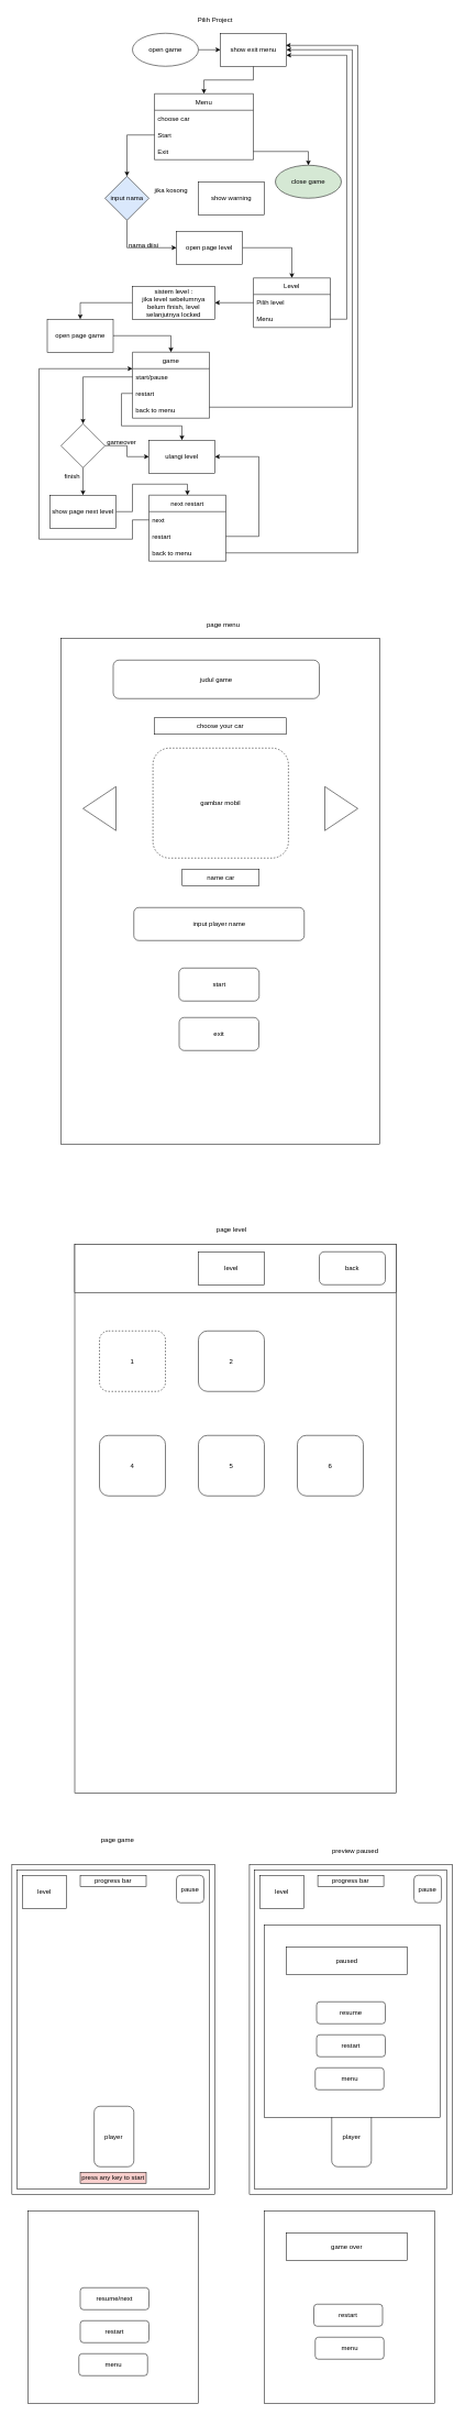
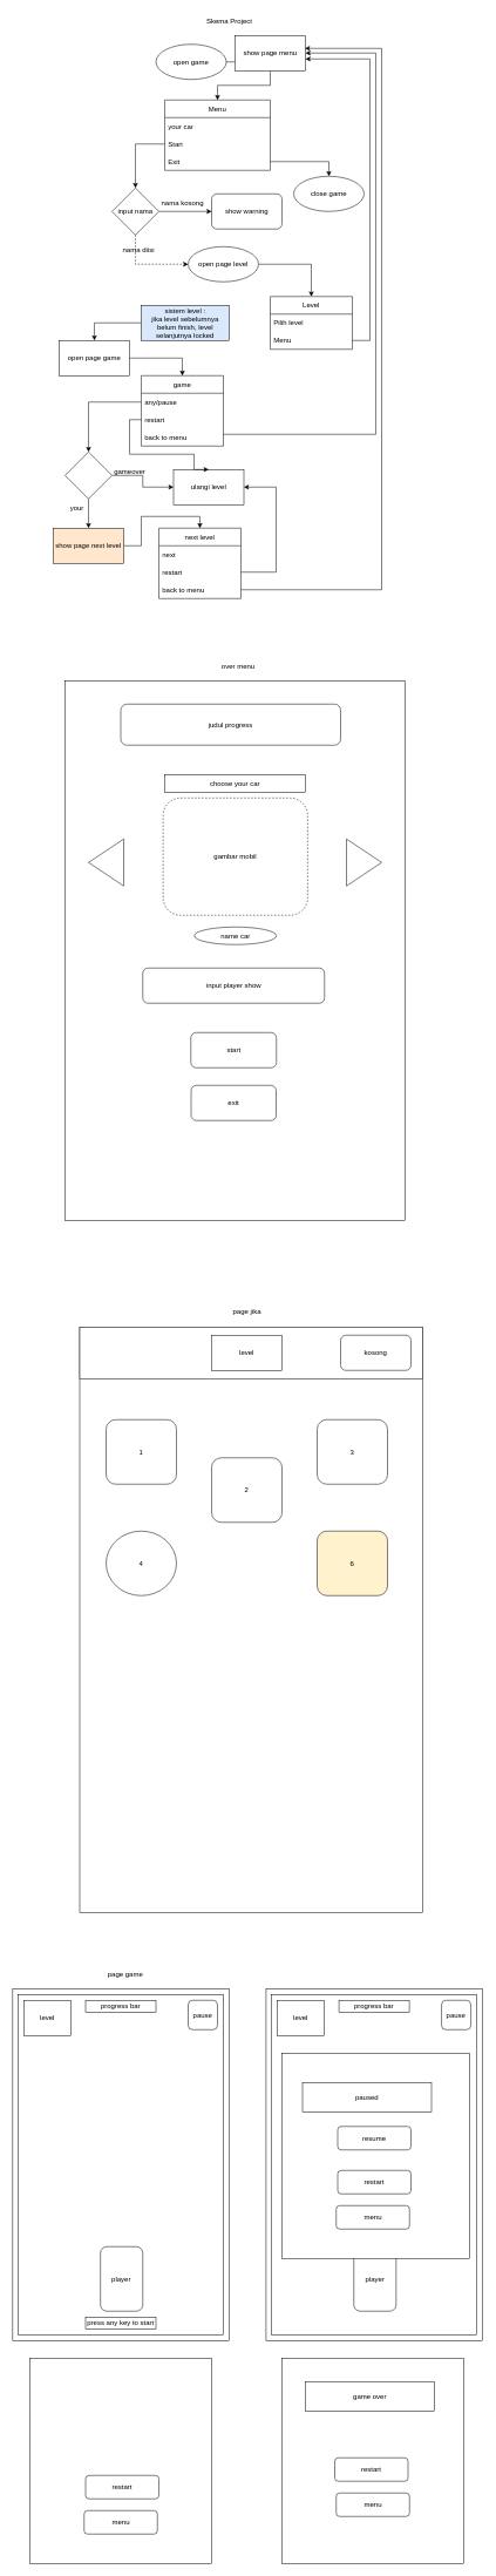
- <mxCell id="17" value="Pilih Project" style="text;html=1;align=center;verticalAlign=middle;resizable=0;points=[];autosize=1;strokeColor=none;fillColor=none;" parent="1" vertex="1"><mxGeometry x="340" y="20" width="100" height="30" as="geometry" /></mxCell>
+ <mxCell id="17" value="Skema Project" style="text;html=1;align=center;verticalAlign=middle;resizable=0;points=[];autosize=1;strokeColor=none;fillColor=none;" parent="1" vertex="1"><mxGeometry x="340" y="20" width="100" height="30" as="geometry" /></mxCell>
- <mxCell id="16" value="open game" style="ellipse;whiteSpace=wrap;html=1;" parent="1" vertex="1"><mxGeometry x="240" y="60" width="120" height="60" as="geometry" /></mxCell>
+ <mxCell id="16" value="open game" style="ellipse;whiteSpace=wrap;html=1;" parent="1" vertex="1"><mxGeometry x="265" y="75" width="120" height="60" as="geometry" /></mxCell>
- <mxCell id="19" value="show exit menu" style="rounded=0;whiteSpace=wrap;html=1;" parent="1" vertex="1"><mxGeometry x="400" y="60" width="120" height="60" as="geometry" /></mxCell>
+ <mxCell id="19" value="show page menu" style="rounded=0;whiteSpace=wrap;html=1;" parent="1" vertex="1"><mxGeometry x="400" y="60" width="120" height="60" as="geometry" /></mxCell>
- <mxCell id="21" value="choose car" style="text;strokeColor=none;fillColor=none;align=left;verticalAlign=middle;spacingLeft=4;spacingRight=4;overflow=hidden;points=[[0,0.5],[1,0.5]];portConstraint=eastwest;rotatable=0;whiteSpace=wrap;html=1;" parent="20" vertex="1"><mxGeometry y="30" width="180" height="30" as="geometry" /></mxCell>
+ <mxCell id="21" value="your car" style="text;strokeColor=none;fillColor=none;align=left;verticalAlign=middle;spacingLeft=4;spacingRight=4;overflow=hidden;points=[[0,0.5],[1,0.5]];portConstraint=eastwest;rotatable=0;whiteSpace=wrap;html=1;" parent="20" vertex="1"><mxGeometry y="30" width="180" height="30" as="geometry" /></mxCell>
- <mxCell id="65" value="close game" style="ellipse;whiteSpace=wrap;html=1;fillColor=#d5e8d4;" vertex="1" parent="1"><mxGeometry x="500" y="300" width="120" height="60" as="geometry" /></mxCell>
+ <mxCell id="65" value="close game" style="ellipse;whiteSpace=wrap;html=1;" vertex="1" parent="1"><mxGeometry x="500" y="300" width="120" height="60" as="geometry" /></mxCell>
- <mxCell id="29" value="jika kosong" style="text;html=1;align=center;verticalAlign=middle;resizable=0;points=[];autosize=1;strokeColor=none;fillColor=none;" parent="1" vertex="1"><mxGeometry x="260" y="330" width="100" height="30" as="geometry" /></mxCell>
+ <mxCell id="29" value="nama kosong" style="text;html=1;align=center;verticalAlign=middle;resizable=0;points=[];autosize=1;strokeColor=none;fillColor=none;" parent="1" vertex="1"><mxGeometry x="260" y="330" width="100" height="30" as="geometry" /></mxCell>
- <mxCell id="27" value="input nama" style="rhombus;whiteSpace=wrap;html=1;fillColor=#dae8fc;" parent="1" vertex="1"><mxGeometry x="190" y="320" width="80" height="80" as="geometry" /></mxCell>
+ <mxCell id="27" value="input nama" style="rhombus;whiteSpace=wrap;html=1;" parent="1" vertex="1"><mxGeometry x="190" y="320" width="80" height="80" as="geometry" /></mxCell>
+ <mxCell id="25" style="edgeStyle=orthogonalEdgeStyle;rounded=0;orthogonalLoop=1;jettySize=auto;html=1;entryX=0;entryY=0.5;entryDx=0;entryDy=0;" parent="1" source="27" target="31" edge="1"><mxGeometry relative="1" as="geometry" /></mxCell>
- <mxCell id="31" value="show warning" style="rounded=0;whiteSpace=wrap;html=1;" parent="1" vertex="1"><mxGeometry x="360" y="330" width="120" height="60" as="geometry" /></mxCell>
+ <mxCell id="31" value="show warning" style="whiteSpace=wrap;html=1;rounded=1;" parent="1" vertex="1"><mxGeometry x="360" y="330" width="120" height="60" as="geometry" /></mxCell>
- <mxCell id="30" value="nama diisi" style="text;html=1;align=center;verticalAlign=middle;resizable=0;points=[];autosize=1;strokeColor=none;fillColor=none;" parent="1" vertex="1"><mxGeometry x="220" y="430" width="80" height="30" as="geometry" /></mxCell>
+ <mxCell id="30" value="nama diisi" style="text;html=1;align=center;verticalAlign=middle;resizable=0;points=[];autosize=1;strokeColor=none;fillColor=none;" parent="1" vertex="1"><mxGeometry x="195" y="410" width="80" height="30" as="geometry" /></mxCell>
- <mxCell id="26" style="edgeStyle=orthogonalEdgeStyle;rounded=0;orthogonalLoop=1;jettySize=auto;html=1;entryX=0;entryY=0.5;entryDx=0;entryDy=0;" parent="1" source="27" target="33" edge="1"><mxGeometry relative="1" as="geometry"><Array as="points"><mxPoint x="230" y="450" /></Array></mxGeometry></mxCell>
+ <mxCell id="26" style="edgeStyle=orthogonalEdgeStyle;rounded=0;orthogonalLoop=1;jettySize=auto;html=1;entryX=0;entryY=0.5;entryDx=0;entryDy=0;dashed=1;" parent="1" source="27" target="33" edge="1"><mxGeometry relative="1" as="geometry"><Array as="points"><mxPoint x="230" y="450" /></Array></mxGeometry></mxCell>
- <mxCell id="33" value="open page level" style="rounded=0;whiteSpace=wrap;html=1;" parent="1" vertex="1"><mxGeometry x="320" y="420" width="120" height="60" as="geometry" /></mxCell>
+ <mxCell id="33" value="open page level" style="ellipse;whiteSpace=wrap;html=1;" parent="1" vertex="1"><mxGeometry x="320" y="420" width="120" height="60" as="geometry" /></mxCell>
- <mxCell id="62" value="sistem level :&lt;div&gt;jika level sebelumnya belum finish, level selanjutnya locked&lt;/div&gt;" style="rounded=0;whiteSpace=wrap;html=1;" vertex="1" parent="1"><mxGeometry x="240" y="520" width="150" height="60" as="geometry" /></mxCell>
+ <mxCell id="62" value="sistem level :&lt;div&gt;jika level sebelumnya belum finish, level selanjutnya locked&lt;/div&gt;" style="rounded=0;whiteSpace=wrap;html=1;fillColor=#dae8fc;" vertex="1" parent="1"><mxGeometry x="240" y="520" width="150" height="60" as="geometry" /></mxCell>
- <mxCell id="63" style="edgeStyle=orthogonalEdgeStyle;rounded=0;orthogonalLoop=1;jettySize=auto;html=1;entryX=1;entryY=0.5;entryDx=0;entryDy=0;" edge="1" parent="1" source="58" target="62"><mxGeometry relative="1" as="geometry" /></mxCell>
- <mxCell id="35" value="open page game" style="rounded=0;whiteSpace=wrap;html=1;" parent="1" vertex="1"><mxGeometry x="85" y="580" width="120" height="60" as="geometry" /></mxCell>
+ <mxCell id="35" value="open page game" style="rounded=0;whiteSpace=wrap;html=1;" parent="1" vertex="1"><mxGeometry x="100" y="580" width="120" height="60" as="geometry" /></mxCell>
- <mxCell id="37" value="start/pause" style="text;strokeColor=none;fillColor=none;align=left;verticalAlign=middle;spacingLeft=4;spacingRight=4;overflow=hidden;points=[[0,0.5],[1,0.5]];portConstraint=eastwest;rotatable=0;whiteSpace=wrap;html=1;" parent="36" vertex="1"><mxGeometry y="30" width="140" height="30" as="geometry" /></mxCell>
+ <mxCell id="37" value="any/pause" style="text;strokeColor=none;fillColor=none;align=left;verticalAlign=middle;spacingLeft=4;spacingRight=4;overflow=hidden;points=[[0,0.5],[1,0.5]];portConstraint=eastwest;rotatable=0;whiteSpace=wrap;html=1;" parent="36" vertex="1"><mxGeometry y="30" width="140" height="30" as="geometry" /></mxCell>
- <mxCell id="56" style="edgeStyle=orthogonalEdgeStyle;rounded=0;orthogonalLoop=1;jettySize=auto;html=1;entryX=0;entryY=0.25;entryDx=0;entryDy=0;exitX=0;exitY=0.5;exitDx=0;exitDy=0;" parent="1" source="50" target="36" edge="1"><mxGeometry relative="1" as="geometry"><Array as="points"><mxPoint x="240" y="945" /><mxPoint x="240" y="980" /><mxPoint x="70" y="980" /><mxPoint x="70" y="670" /></Array></mxGeometry></mxCell>
- <mxCell id="45" value="ulangi level" style="rounded=0;whiteSpace=wrap;html=1;" parent="1" vertex="1"><mxGeometry x="270" y="800" width="120" height="60" as="geometry" /></mxCell>
+ <mxCell id="45" value="ulangi level" style="rounded=0;whiteSpace=wrap;html=1;" parent="1" vertex="1"><mxGeometry x="295" y="800" width="120" height="60" as="geometry" /></mxCell>
- <mxCell id="46" value="finish" style="text;html=1;align=center;verticalAlign=middle;resizable=0;points=[];autosize=1;strokeColor=none;fillColor=none;" parent="1" vertex="1"><mxGeometry x="105" y="850" width="50" height="30" as="geometry" /></mxCell>
+ <mxCell id="46" value="your" style="text;html=1;align=center;verticalAlign=middle;resizable=0;points=[];autosize=1;strokeColor=none;fillColor=none;" parent="1" vertex="1"><mxGeometry x="105" y="850" width="50" height="30" as="geometry" /></mxCell>
- <mxCell id="49" value="next restart" style="swimlane;fontStyle=0;childLayout=stackLayout;horizontal=1;startSize=30;horizontalStack=0;resizeParent=1;resizeParentMax=0;resizeLast=0;collapsible=1;marginBottom=0;whiteSpace=wrap;html=1;" parent="1" vertex="1"><mxGeometry x="270" y="900" width="140" height="120" as="geometry" /></mxCell>
+ <mxCell id="49" value="next level" style="swimlane;fontStyle=0;childLayout=stackLayout;horizontal=1;startSize=30;horizontalStack=0;resizeParent=1;resizeParentMax=0;resizeLast=0;collapsible=1;marginBottom=0;whiteSpace=wrap;html=1;" parent="1" vertex="1"><mxGeometry x="270" y="900" width="140" height="120" as="geometry" /></mxCell>
- <mxCell id="48" value="show page next level" style="rounded=0;whiteSpace=wrap;html=1;" parent="1" vertex="1"><mxGeometry x="90" y="900" width="120" height="60" as="geometry" /></mxCell>
+ <mxCell id="48" value="show page next level" style="rounded=0;whiteSpace=wrap;html=1;fillColor=#ffe6cc;" parent="1" vertex="1"><mxGeometry x="90" y="900" width="120" height="60" as="geometry" /></mxCell>
- <mxCell id="3" value="page menu" style="text;html=1;align=center;verticalAlign=middle;resizable=0;points=[];autosize=1;strokeColor=none;fillColor=none;" parent="1" vertex="1"><mxGeometry x="365" y="1120" width="80" height="30" as="geometry" /></mxCell>
+ <mxCell id="3" value="over menu" style="text;html=1;align=center;verticalAlign=middle;resizable=0;points=[];autosize=1;strokeColor=none;fillColor=none;" parent="1" vertex="1"><mxGeometry x="365" y="1120" width="80" height="30" as="geometry" /></mxCell>
- <mxCell id="4" value="judul game" style="rounded=1;whiteSpace=wrap;html=1;" parent="1" vertex="1"><mxGeometry x="205" y="1200" width="375" height="70" as="geometry" /></mxCell>
+ <mxCell id="4" value="judul progress" style="rounded=1;whiteSpace=wrap;html=1;" parent="1" vertex="1"><mxGeometry x="205" y="1200" width="375" height="70" as="geometry" /></mxCell>
- <mxCell id="12" value="choose your car" style="rounded=0;whiteSpace=wrap;html=1;" parent="1" vertex="1"><mxGeometry x="280" y="1305" width="240" height="30" as="geometry" /></mxCell>
+ <mxCell id="12" value="choose your car" style="rounded=0;whiteSpace=wrap;html=1;" parent="1" vertex="1"><mxGeometry x="280" y="1320" width="240" height="30" as="geometry" /></mxCell>
- <mxCell id="11" value="name car" style="rounded=0;whiteSpace=wrap;html=1;" parent="1" vertex="1"><mxGeometry x="330.5" y="1580" width="140" height="30" as="geometry" /></mxCell>
+ <mxCell id="11" value="name car" style="ellipse;whiteSpace=wrap;html=1;" parent="1" vertex="1"><mxGeometry x="330.5" y="1580" width="140" height="30" as="geometry" /></mxCell>
- <mxCell id="8" value="input player name" style="rounded=1;whiteSpace=wrap;html=1;" parent="1" vertex="1"><mxGeometry x="242.5" y="1650" width="310" height="60" as="geometry" /></mxCell>
+ <mxCell id="8" value="input player show" style="rounded=1;whiteSpace=wrap;html=1;" parent="1" vertex="1"><mxGeometry x="242.5" y="1650" width="310" height="60" as="geometry" /></mxCell>
- <mxCell id="14" value="page level" style="text;html=1;align=center;verticalAlign=middle;resizable=0;points=[];autosize=1;strokeColor=none;fillColor=none;" parent="1" vertex="1"><mxGeometry x="380" y="2220" width="80" height="30" as="geometry" /></mxCell>
+ <mxCell id="14" value="page jika" style="text;html=1;align=center;verticalAlign=middle;resizable=0;points=[];autosize=1;strokeColor=none;fillColor=none;" parent="1" vertex="1"><mxGeometry x="380" y="2220" width="80" height="30" as="geometry" /></mxCell>
- <mxCell id="67" value="back" style="rounded=1;whiteSpace=wrap;html=1;" vertex="1" parent="1"><mxGeometry x="580" y="2276" width="120" height="60" as="geometry" /></mxCell>
+ <mxCell id="67" value="kosong" style="rounded=1;whiteSpace=wrap;html=1;" vertex="1" parent="1"><mxGeometry x="580" y="2276" width="120" height="60" as="geometry" /></mxCell>
- <mxCell id="69" value="1" style="rounded=1;whiteSpace=wrap;html=1;dashed=1;" vertex="1" parent="1"><mxGeometry x="180" y="2420" width="120" height="110" as="geometry" /></mxCell>
+ <mxCell id="69" value="1" style="rounded=1;whiteSpace=wrap;html=1;" vertex="1" parent="1"><mxGeometry x="180" y="2420" width="120" height="110" as="geometry" /></mxCell>
- <mxCell id="70" value="2" style="rounded=1;whiteSpace=wrap;html=1;" vertex="1" parent="1"><mxGeometry x="360" y="2420" width="120" height="110" as="geometry" /></mxCell>
+ <mxCell id="70" value="2" style="rounded=1;whiteSpace=wrap;html=1;" vertex="1" parent="1"><mxGeometry x="360" y="2485" width="120" height="110" as="geometry" /></mxCell>
+ <mxCell id="71" value="3" style="rounded=1;whiteSpace=wrap;html=1;" vertex="1" parent="1"><mxGeometry x="540" y="2420" width="120" height="110" as="geometry" /></mxCell>
- <mxCell id="72" value="4" style="rounded=1;whiteSpace=wrap;html=1;" vertex="1" parent="1"><mxGeometry x="180" y="2610" width="120" height="110" as="geometry" /></mxCell>
+ <mxCell id="72" value="4" style="ellipse;whiteSpace=wrap;html=1;" vertex="1" parent="1"><mxGeometry x="180" y="2610" width="120" height="110" as="geometry" /></mxCell>
- <mxCell id="73" value="5" style="rounded=1;whiteSpace=wrap;html=1;" vertex="1" parent="1"><mxGeometry x="360" y="2610" width="120" height="110" as="geometry" /></mxCell>
- <mxCell id="74" value="6" style="rounded=1;whiteSpace=wrap;html=1;" vertex="1" parent="1"><mxGeometry x="540" y="2610" width="120" height="110" as="geometry" /></mxCell>
+ <mxCell id="74" value="6" style="rounded=1;whiteSpace=wrap;html=1;fillColor=#fff2cc;" vertex="1" parent="1"><mxGeometry x="540" y="2610" width="120" height="110" as="geometry" /></mxCell>
- <mxCell id="75" value="page game" style="text;html=1;align=center;verticalAlign=middle;whiteSpace=wrap;rounded=0;" vertex="1" parent="1"><mxGeometry x="147.5" y="3330" width="130" height="30" as="geometry" /></mxCell>
+ <mxCell id="75" value="page game" style="text;html=1;align=center;verticalAlign=middle;whiteSpace=wrap;rounded=0;" vertex="1" parent="1"><mxGeometry x="147.5" y="3350" width="130" height="30" as="geometry" /></mxCell>
- <mxCell id="83" value="preview paused" style="text;html=1;align=center;verticalAlign=middle;resizable=0;points=[];autosize=1;strokeColor=none;fillColor=none;" vertex="1" parent="1"><mxGeometry x="590" y="3350" width="110" height="30" as="geometry" /></mxCell>
- <mxCell id="99" value="paused" style="rounded=0;whiteSpace=wrap;html=1;" vertex="1" parent="1"><mxGeometry x="520" y="3540" width="220" height="50" as="geometry" /></mxCell>
+ <mxCell id="99" value="paused" style="rounded=0;whiteSpace=wrap;html=1;" vertex="1" parent="1"><mxGeometry x="515" y="3550" width="220" height="50" as="geometry" /></mxCell>
- <mxCell id="100" value="resume" style="rounded=1;whiteSpace=wrap;html=1;" vertex="1" parent="1"><mxGeometry x="575" y="3640" width="125" height="40" as="geometry" /></mxCell>
+ <mxCell id="100" value="resume" style="rounded=1;whiteSpace=wrap;html=1;" vertex="1" parent="1"><mxGeometry x="575" y="3625" width="125" height="40" as="geometry" /></mxCell>
- <mxCell id="78" value="press any key to start" style="rounded=0;whiteSpace=wrap;html=1;fillColor=#f8cecc;" vertex="1" parent="1"><mxGeometry x="145" y="3950" width="120" height="20" as="geometry" /></mxCell>
+ <mxCell id="78" value="press any key to start" style="rounded=0;whiteSpace=wrap;html=1;" vertex="1" parent="1"><mxGeometry x="145" y="3950" width="120" height="20" as="geometry" /></mxCell>
- <mxCell id="89" value="resume/next" style="rounded=1;whiteSpace=wrap;html=1;" vertex="1" parent="1"><mxGeometry x="145" y="4160" width="125" height="40" as="geometry" /></mxCell>
